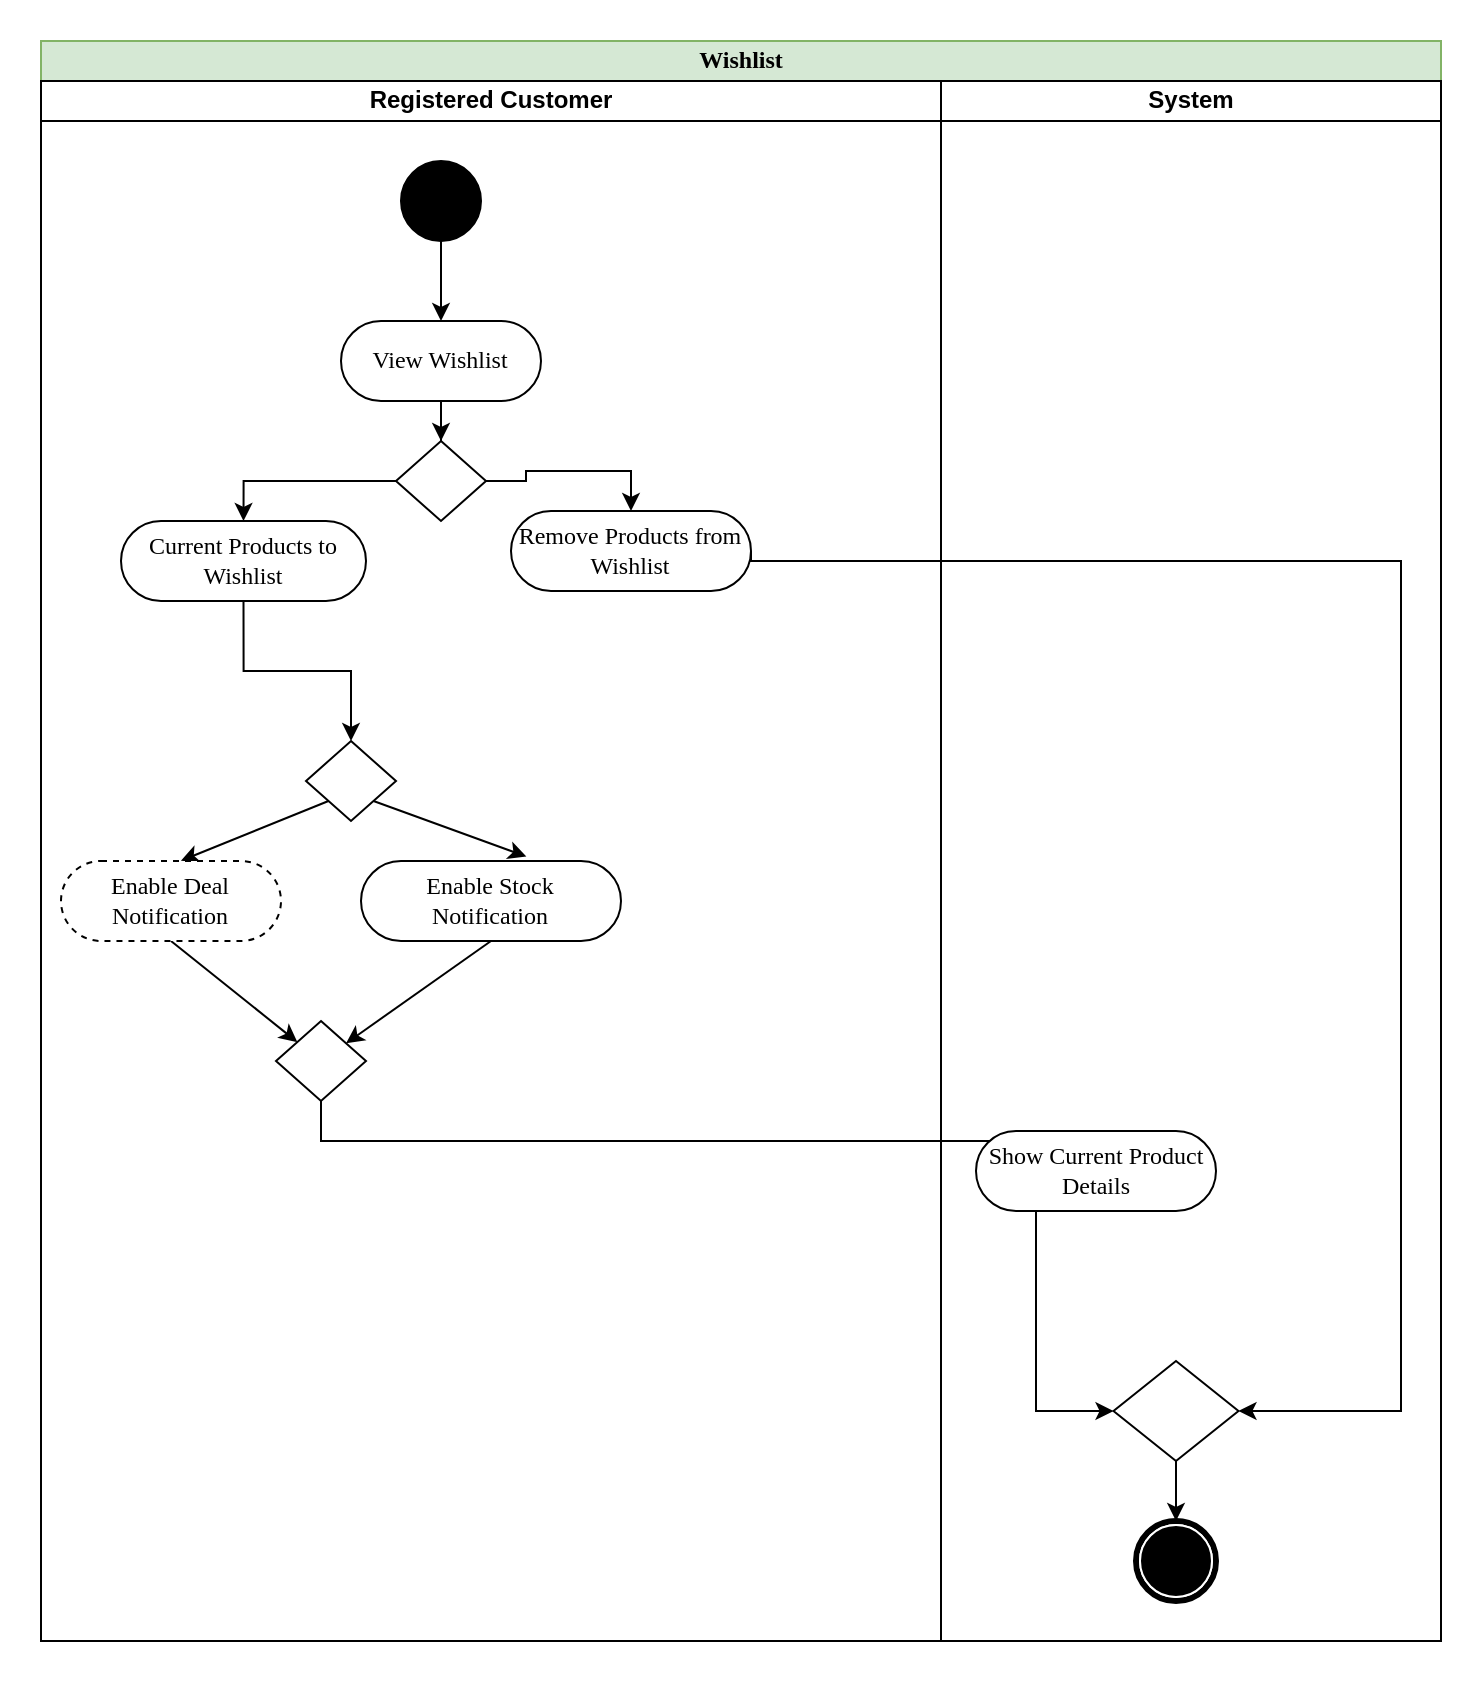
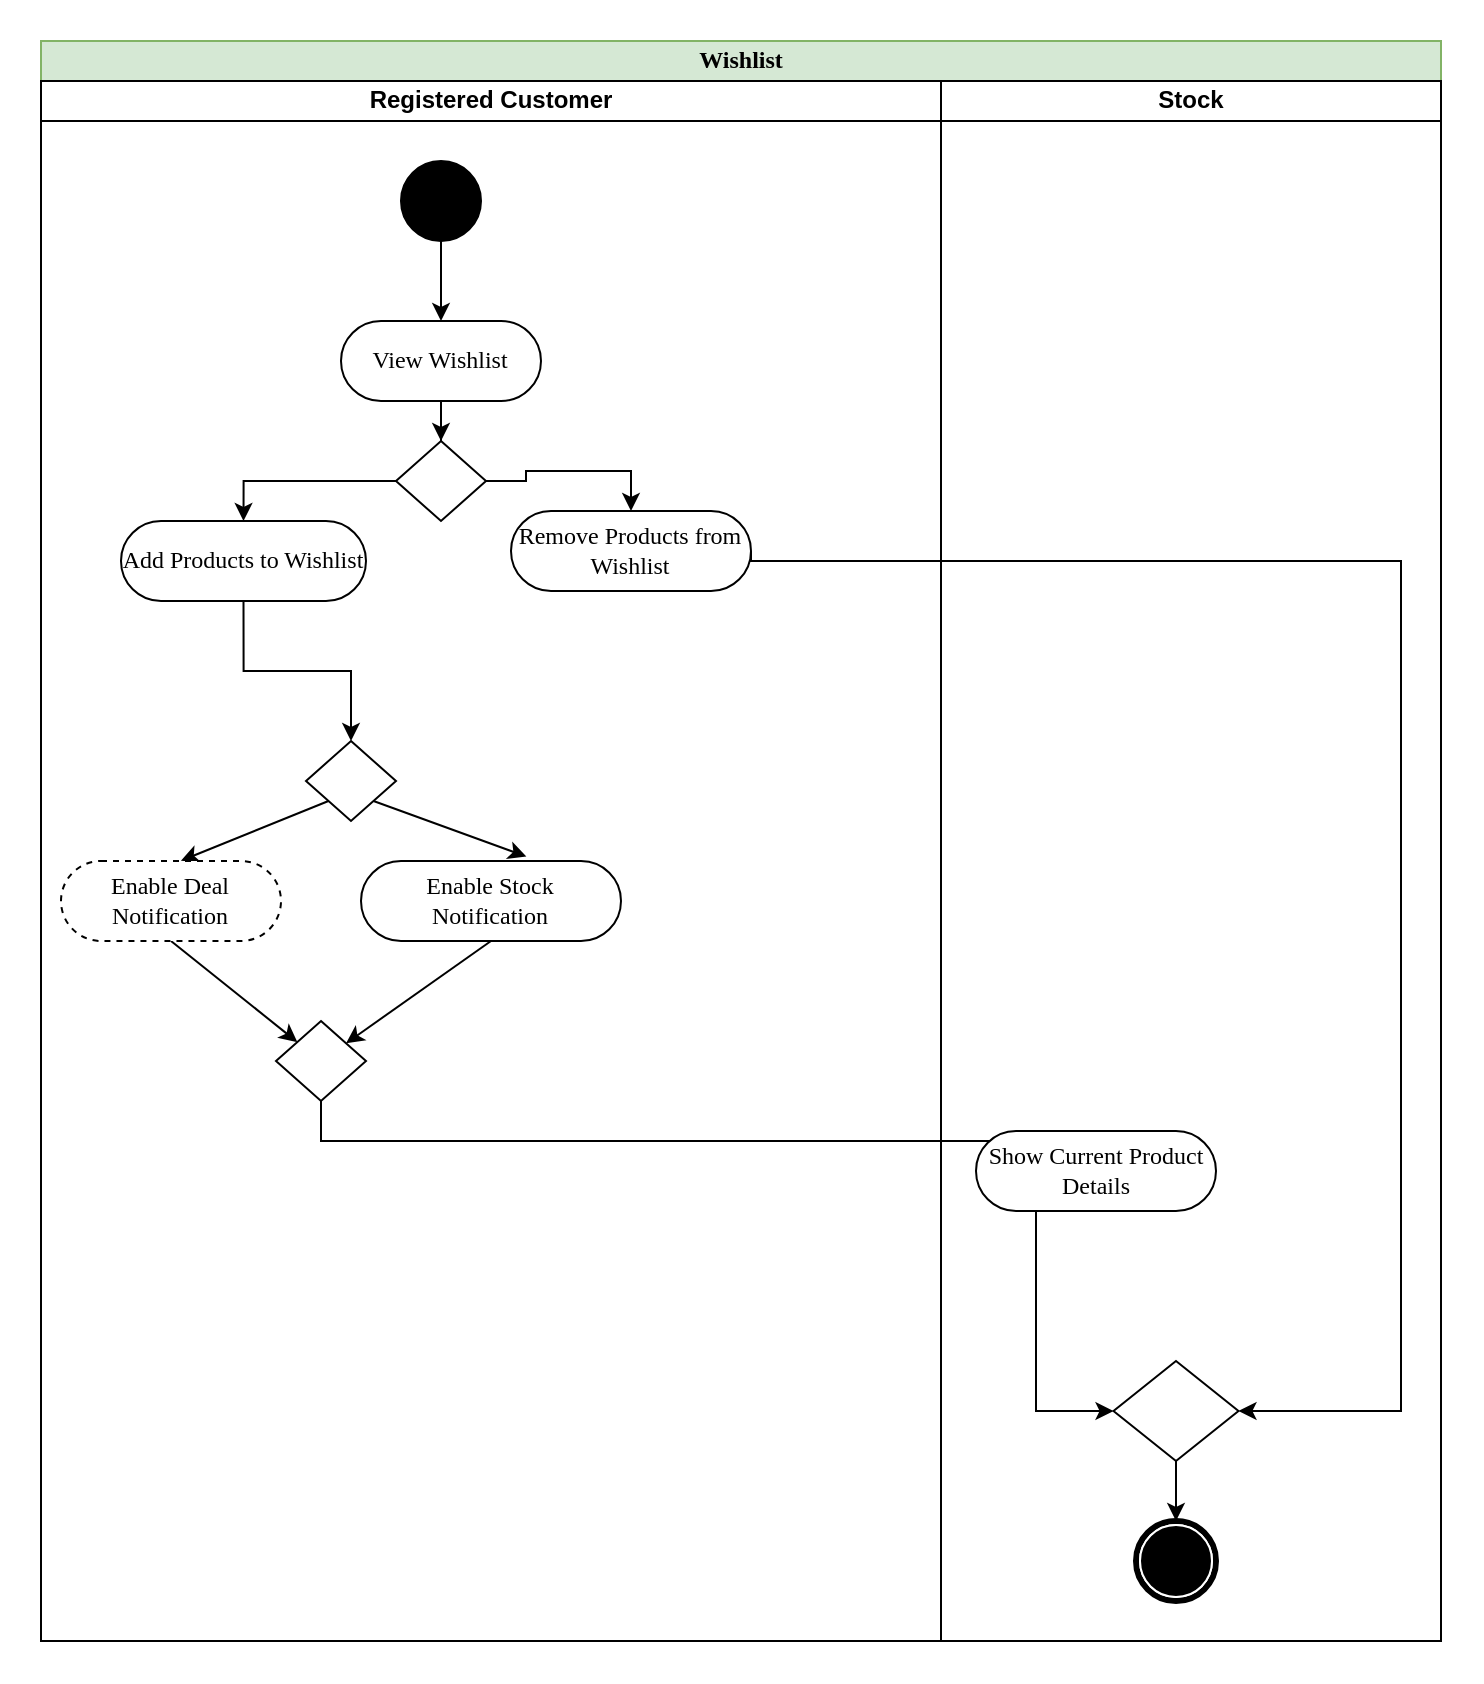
- <mxCell id="24" value="System" style="swimlane;html=1;startSize=20;" parent="2" vertex="1"><mxGeometry x="450" y="20" width="250" height="780" as="geometry" /></mxCell>
+ <mxCell id="24" value="Stock" style="swimlane;html=1;startSize=20;" parent="2" vertex="1"><mxGeometry x="450" y="20" width="250" height="780" as="geometry" /></mxCell>
- <mxCell id="11" value="Current Products to Wishlist" style="rounded=1;whiteSpace=wrap;html=1;shadow=0;comic=0;labelBackgroundColor=none;strokeWidth=1;fontFamily=Verdana;fontSize=12;align=center;arcSize=50;" parent="5" vertex="1"><mxGeometry x="40" y="220" width="122.5" height="40" as="geometry" /></mxCell>
+ <mxCell id="11" value="Add Products to Wishlist" style="rounded=1;whiteSpace=wrap;html=1;shadow=0;comic=0;labelBackgroundColor=none;strokeWidth=1;fontFamily=Verdana;fontSize=12;align=center;arcSize=50;" parent="5" vertex="1"><mxGeometry x="40" y="220" width="122.5" height="40" as="geometry" /></mxCell>
